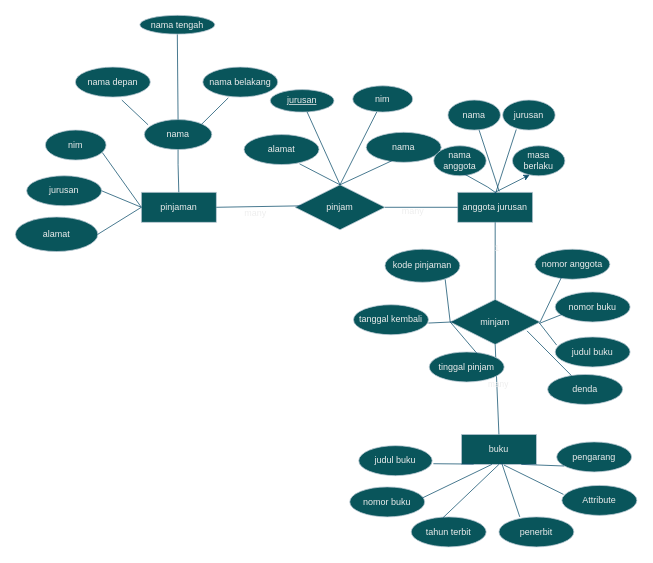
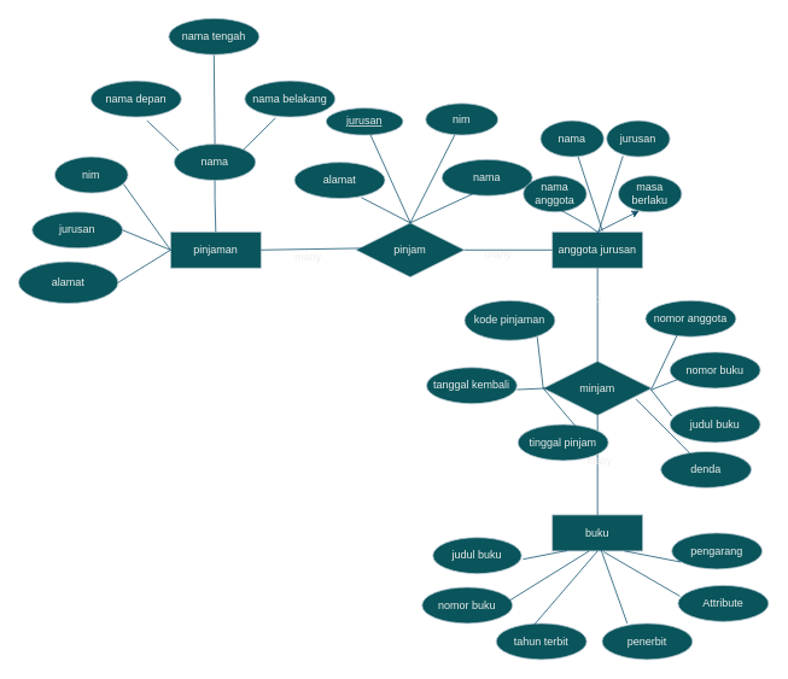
- <mxCell id="26" value="nama tengah" style="ellipse;whiteSpace=wrap;html=1;align=center;labelBackgroundColor=none;fillColor=#09555B;strokeColor=#BAC8D3;fontColor=#EEEEEE;" vertex="1" parent="1"><mxGeometry x="186" y="20" width="100" height="25" as="geometry" /></mxCell>
+ <mxCell id="26" value="nama tengah" style="ellipse;whiteSpace=wrap;html=1;align=center;labelBackgroundColor=none;fillColor=#09555B;strokeColor=#BAC8D3;fontColor=#EEEEEE;" vertex="1" parent="1"><mxGeometry x="186" y="20" width="100" height="40" as="geometry" /></mxCell>
- <mxCell id="6" value="buku" style="whiteSpace=wrap;html=1;align=center;labelBackgroundColor=none;fillColor=#09555B;strokeColor=#BAC8D3;fontColor=#EEEEEE;" vertex="1" parent="1"><mxGeometry x="615" y="579" width="100" height="40" as="geometry" /></mxCell>
+ <mxCell id="6" value="buku" style="whiteSpace=wrap;html=1;align=center;labelBackgroundColor=none;fillColor=#09555B;strokeColor=#BAC8D3;fontColor=#EEEEEE;" vertex="1" parent="1"><mxGeometry x="610" y="569" width="100" height="40" as="geometry" /></mxCell>
